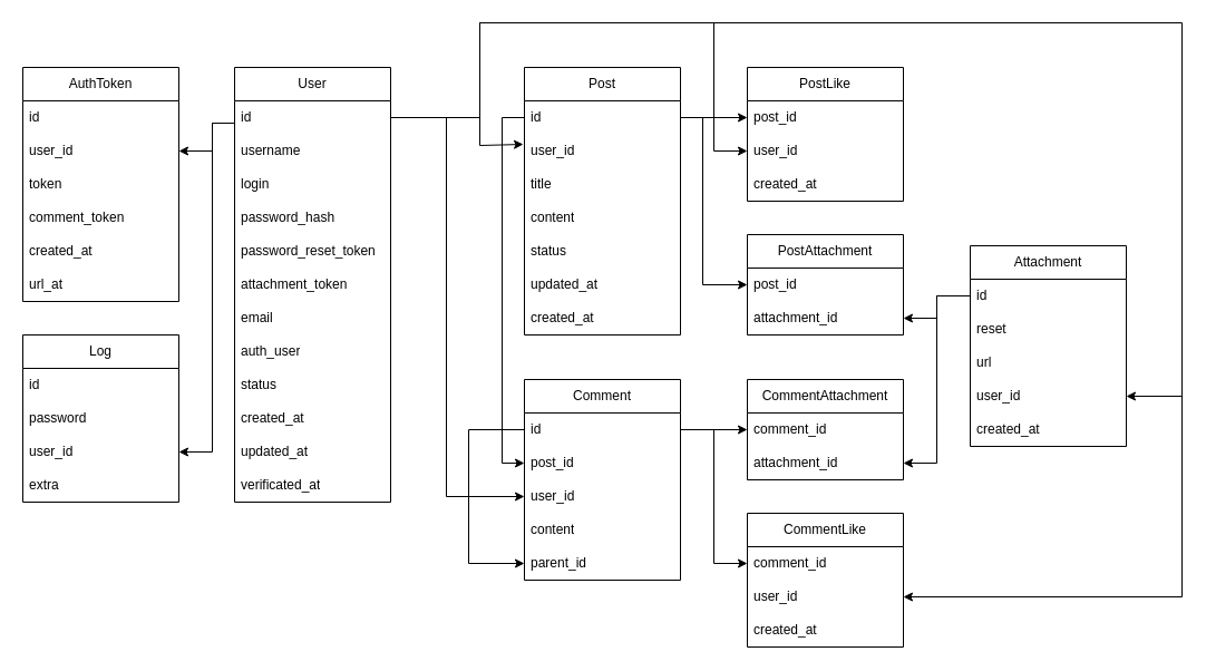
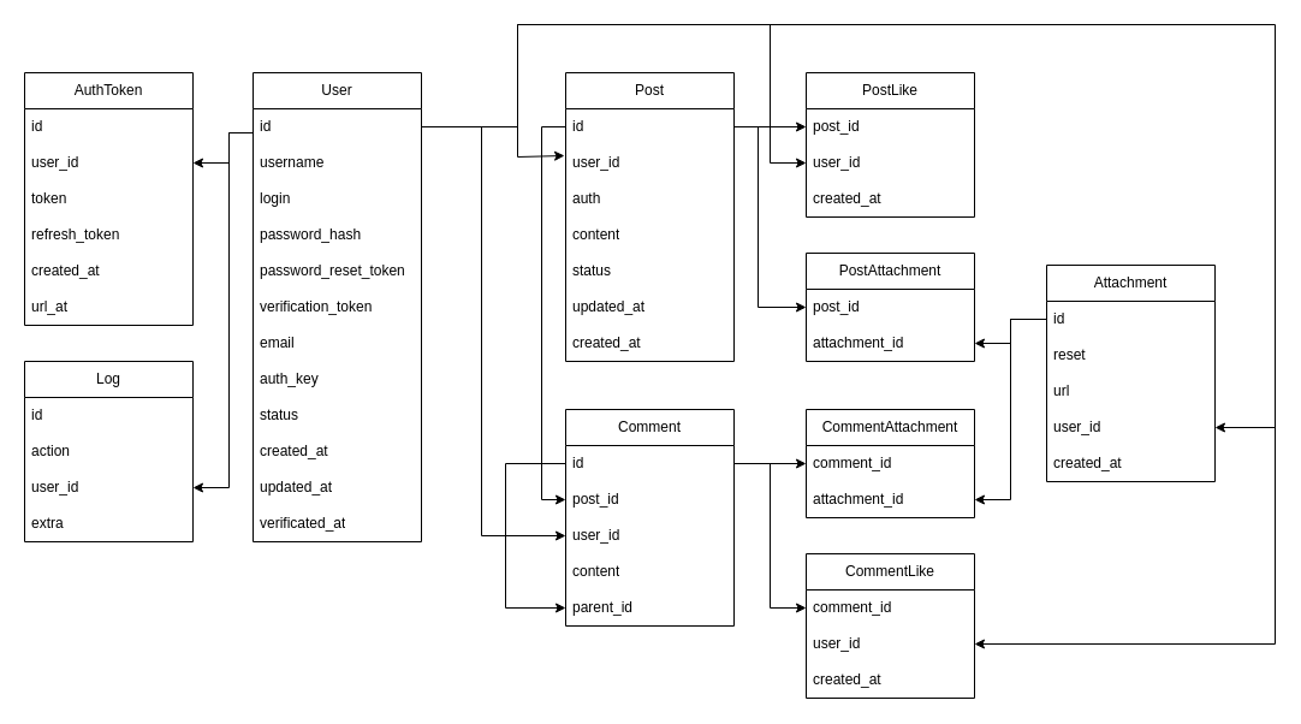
- <mxCell id="25" value="title" style="text;strokeColor=none;fillColor=none;align=left;verticalAlign=middle;spacingLeft=4;spacingRight=4;overflow=hidden;points=[[0,0.5],[1,0.5]];portConstraint=eastwest;rotatable=0;whiteSpace=wrap;html=1;" vertex="1" parent="22"><mxGeometry y="90" width="140" height="30" as="geometry" /></mxCell>
+ <mxCell id="25" value="auth" style="text;strokeColor=none;fillColor=none;align=left;verticalAlign=middle;spacingLeft=4;spacingRight=4;overflow=hidden;points=[[0,0.5],[1,0.5]];portConstraint=eastwest;rotatable=0;whiteSpace=wrap;html=1;" vertex="1" parent="22"><mxGeometry y="90" width="140" height="30" as="geometry" /></mxCell>
- <mxCell id="19" value="comment_token" style="text;strokeColor=none;fillColor=none;align=left;verticalAlign=middle;spacingLeft=4;spacingRight=4;overflow=hidden;points=[[0,0.5],[1,0.5]];portConstraint=eastwest;rotatable=0;whiteSpace=wrap;html=1;" vertex="1" parent="15"><mxGeometry y="120" width="140" height="30" as="geometry" /></mxCell>
+ <mxCell id="19" value="refresh_token" style="text;strokeColor=none;fillColor=none;align=left;verticalAlign=middle;spacingLeft=4;spacingRight=4;overflow=hidden;points=[[0,0.5],[1,0.5]];portConstraint=eastwest;rotatable=0;whiteSpace=wrap;html=1;" vertex="1" parent="15"><mxGeometry y="120" width="140" height="30" as="geometry" /></mxCell>
- <mxCell id="8" value="attachment_token" style="text;strokeColor=none;fillColor=none;align=left;verticalAlign=middle;spacingLeft=4;spacingRight=4;overflow=hidden;points=[[0,0.5],[1,0.5]];portConstraint=eastwest;rotatable=0;whiteSpace=wrap;html=1;" vertex="1" parent="2"><mxGeometry y="180" width="140" height="30" as="geometry" /></mxCell>
+ <mxCell id="8" value="verification_token" style="text;strokeColor=none;fillColor=none;align=left;verticalAlign=middle;spacingLeft=4;spacingRight=4;overflow=hidden;points=[[0,0.5],[1,0.5]];portConstraint=eastwest;rotatable=0;whiteSpace=wrap;html=1;" vertex="1" parent="2"><mxGeometry y="180" width="140" height="30" as="geometry" /></mxCell>
- <mxCell id="10" value="auth_user" style="text;strokeColor=none;fillColor=none;align=left;verticalAlign=middle;spacingLeft=4;spacingRight=4;overflow=hidden;points=[[0,0.5],[1,0.5]];portConstraint=eastwest;rotatable=0;whiteSpace=wrap;html=1;" vertex="1" parent="2"><mxGeometry y="240" width="140" height="30" as="geometry" /></mxCell>
+ <mxCell id="10" value="auth_key" style="text;strokeColor=none;fillColor=none;align=left;verticalAlign=middle;spacingLeft=4;spacingRight=4;overflow=hidden;points=[[0,0.5],[1,0.5]];portConstraint=eastwest;rotatable=0;whiteSpace=wrap;html=1;" vertex="1" parent="2"><mxGeometry y="240" width="140" height="30" as="geometry" /></mxCell>
- <mxCell id="39" value="password" style="text;strokeColor=none;fillColor=none;align=left;verticalAlign=middle;spacingLeft=4;spacingRight=4;overflow=hidden;points=[[0,0.5],[1,0.5]];portConstraint=eastwest;rotatable=0;whiteSpace=wrap;html=1;" vertex="1" parent="37"><mxGeometry y="60" width="140" height="30" as="geometry" /></mxCell>
+ <mxCell id="39" value="action" style="text;strokeColor=none;fillColor=none;align=left;verticalAlign=middle;spacingLeft=4;spacingRight=4;overflow=hidden;points=[[0,0.5],[1,0.5]];portConstraint=eastwest;rotatable=0;whiteSpace=wrap;html=1;" vertex="1" parent="37"><mxGeometry y="60" width="140" height="30" as="geometry" /></mxCell>
